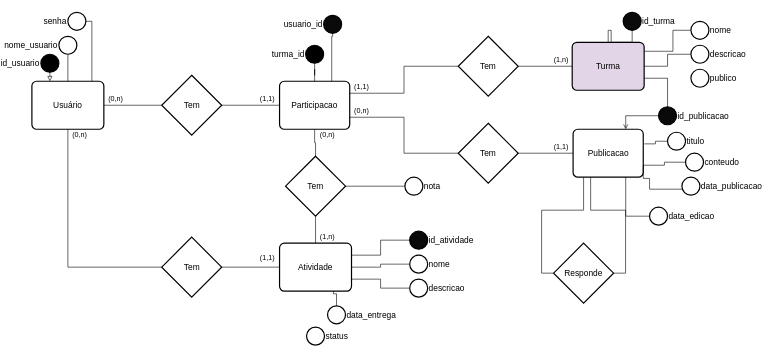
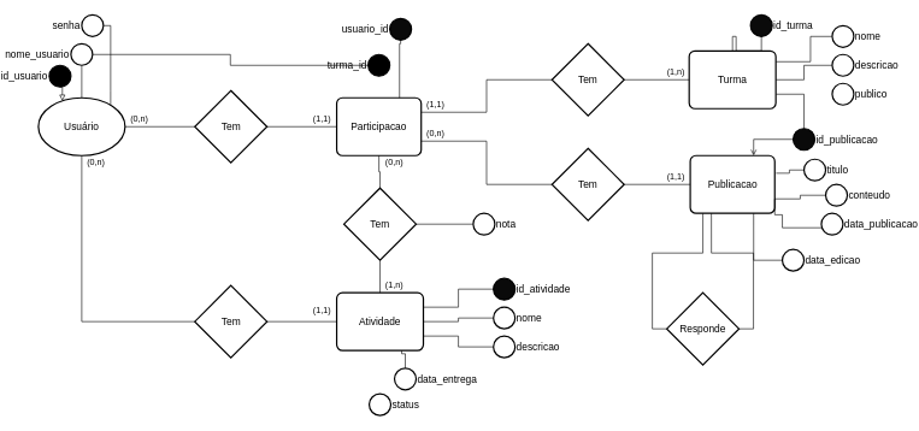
- <mxCell id="5" value="Turma" style="strokeWidth=2;rounded=1;arcSize=10;whiteSpace=wrap;html=1;align=center;fontSize=14;fillColor=#e1d5e7;" parent="1" vertex="1"><mxGeometry x="921" y="70" width="120" height="80" as="geometry" /></mxCell>
+ <mxCell id="5" value="Turma" style="strokeWidth=2;rounded=1;arcSize=10;whiteSpace=wrap;html=1;align=center;fontSize=14;" parent="1" vertex="1"><mxGeometry x="921" y="70" width="120" height="80" as="geometry" /></mxCell>
- <mxCell id="20" style="edgeStyle=orthogonalEdgeStyle;rounded=0;orthogonalLoop=1;jettySize=auto;html=1;endArrow=none;endFill=0;fontColor=#FFFFFF;" parent="1" source="21" target="8" edge="1"><mxGeometry relative="1" as="geometry" /></mxCell>
+ <mxCell id="20" style="edgeStyle=orthogonalEdgeStyle;rounded=0;orthogonalLoop=1;jettySize=auto;html=1;endArrow=none;endFill=0;fontColor=#FFFFFF;" parent="1" source="21" target="17" edge="1"><mxGeometry relative="1" as="geometry" /></mxCell>
- <mxCell id="3" value="Usuário" style="strokeWidth=2;rounded=1;arcSize=10;whiteSpace=wrap;html=1;align=center;fontSize=14;" parent="1" vertex="1"><mxGeometry x="20" y="135" width="120" height="80" as="geometry" /></mxCell>
+ <mxCell id="3" value="Usuário" style="ellipse;strokeWidth=2;arcSize=10;whiteSpace=wrap;html=1;align=center;fontSize=14;" parent="1" vertex="1"><mxGeometry x="20" y="135" width="120" height="80" as="geometry" /></mxCell>
- <mxCell id="73" value="nota" style="ellipse;shape=ellipse;margin=10;strokeWidth=2;fontSize=14;whiteSpace=wrap;html=1;align=left;shadow=0;fillColor=#FFFFFF;labelPosition=right;verticalLabelPosition=middle;verticalAlign=middle;" vertex="1" parent="1"><mxGeometry x="642" y="295" width="30" height="30" as="geometry" /></mxCell>
+ <mxCell id="73" value="nota" style="ellipse;shape=ellipse;margin=10;strokeWidth=2;fontSize=14;whiteSpace=wrap;html=1;align=left;shadow=0;fillColor=#FFFFFF;labelPosition=right;verticalLabelPosition=middle;verticalAlign=middle;" vertex="1" parent="1"><mxGeometry x="622" y="295" width="30" height="30" as="geometry" /></mxCell>
